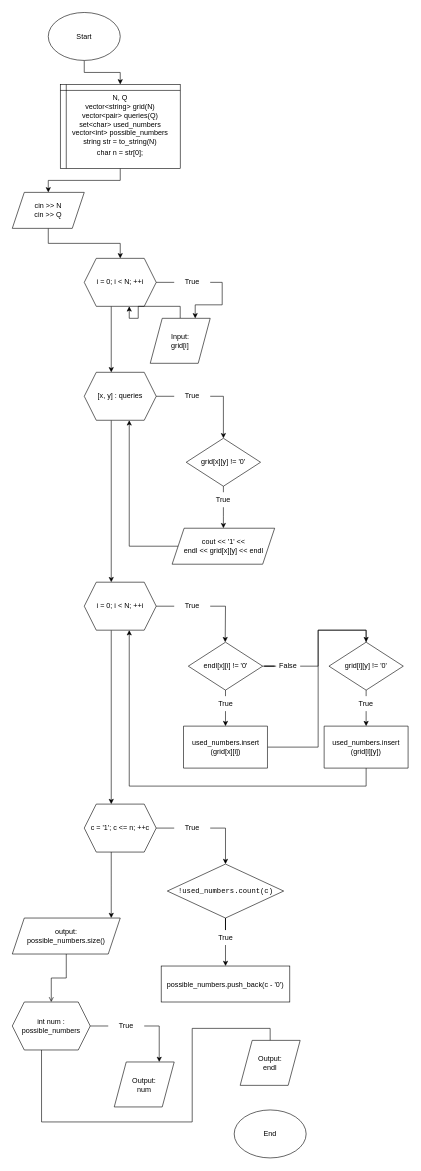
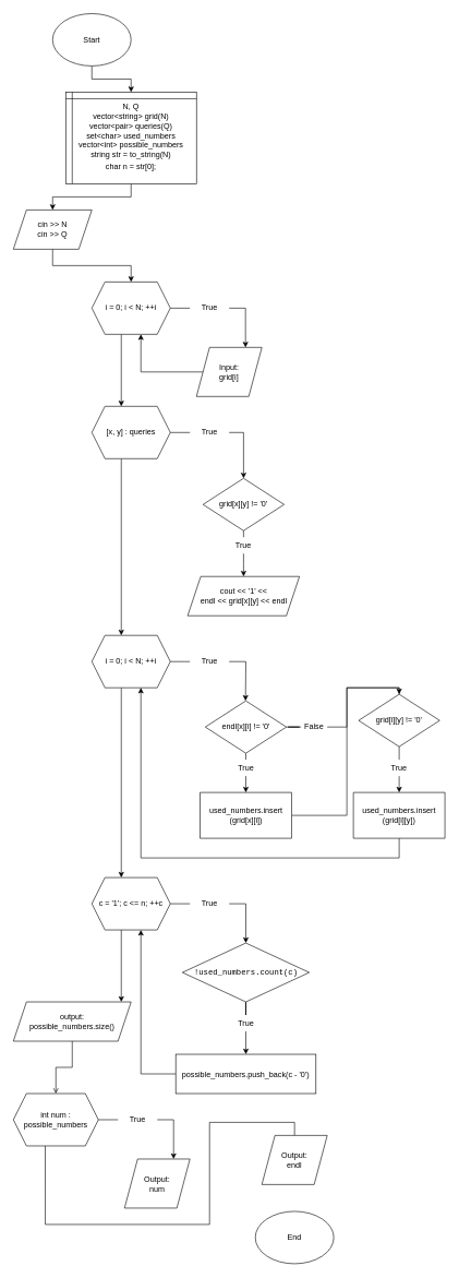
- <mxCell id="12" value="Input:&lt;div&gt;grid[i]&lt;/div&gt;" style="shape=parallelogram;perimeter=parallelogramPerimeter;whiteSpace=wrap;html=1;fixedSize=1;" vertex="1" parent="1"><mxGeometry x="250" y="530" width="100" height="75" as="geometry" /></mxCell>
+ <mxCell id="12" value="Input:&lt;div&gt;grid[i]&lt;/div&gt;" style="shape=parallelogram;perimeter=parallelogramPerimeter;whiteSpace=wrap;html=1;fixedSize=1;" vertex="1" parent="1"><mxGeometry x="300" y="530" width="100" height="75" as="geometry" /></mxCell>
- <mxCell id="25" style="edgeStyle=orthogonalEdgeStyle;rounded=0;orthogonalLoop=1;jettySize=auto;html=1;entryX=0.625;entryY=1;entryDx=0;entryDy=0;" edge="1" parent="1" source="22" target="17"><mxGeometry relative="1" as="geometry" /></mxCell>
- <mxCell id="39" value="grid[i][y] != '0'" style="rhombus;whiteSpace=wrap;html=1;" vertex="1" parent="1"><mxGeometry x="548" y="1070" width="124" height="80" as="geometry" /></mxCell>
+ <mxCell id="39" value="grid[i][y] != '0'" style="rhombus;whiteSpace=wrap;html=1;" vertex="1" parent="1"><mxGeometry x="548" y="1060" width="124" height="80" as="geometry" /></mxCell>
+ <mxCell id="49" style="edgeStyle=orthogonalEdgeStyle;rounded=0;orthogonalLoop=1;jettySize=auto;html=1;entryX=0.625;entryY=1;entryDx=0;entryDy=0;exitX=0;exitY=0.5;exitDx=0;exitDy=0;" edge="1" parent="1" source="54" target="48"><mxGeometry relative="1" as="geometry"><mxPoint x="309.994" y="1477.524" as="sourcePoint" /></mxGeometry></mxCell>
